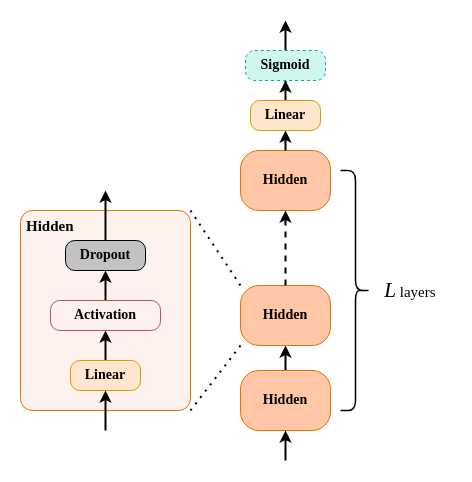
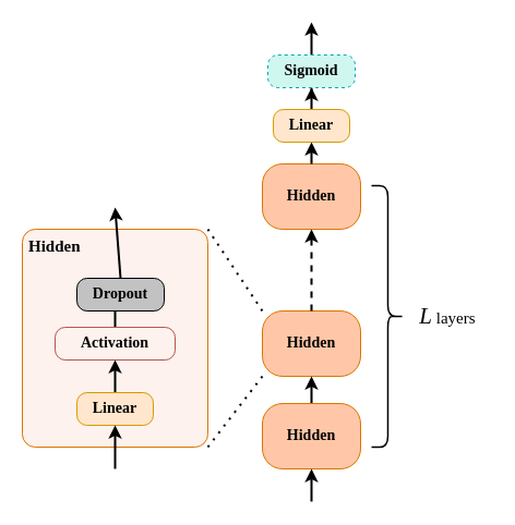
- <mxCell id="7" value="Dropout" style="rounded=1;whiteSpace=wrap;html=1;arcSize=31;fillColor=#c2c2c2;fillStyle=solid;strokeColor=#000000;strokeWidth=1;fontFamily=JetBrains Mono;fontSize=14;fontStyle=1" vertex="1" parent="1"><mxGeometry x="65" y="240" width="80" height="30" as="geometry" /></mxCell>
+ <mxCell id="7" value="Dropout" style="rounded=1;whiteSpace=wrap;html=1;arcSize=31;fillColor=#c2c2c2;fillStyle=solid;strokeColor=#000000;strokeWidth=1;fontFamily=JetBrains Mono;fontSize=14;fontStyle=1" vertex="1" parent="1"><mxGeometry x="70" y="255" width="80" height="30" as="geometry" /></mxCell>
